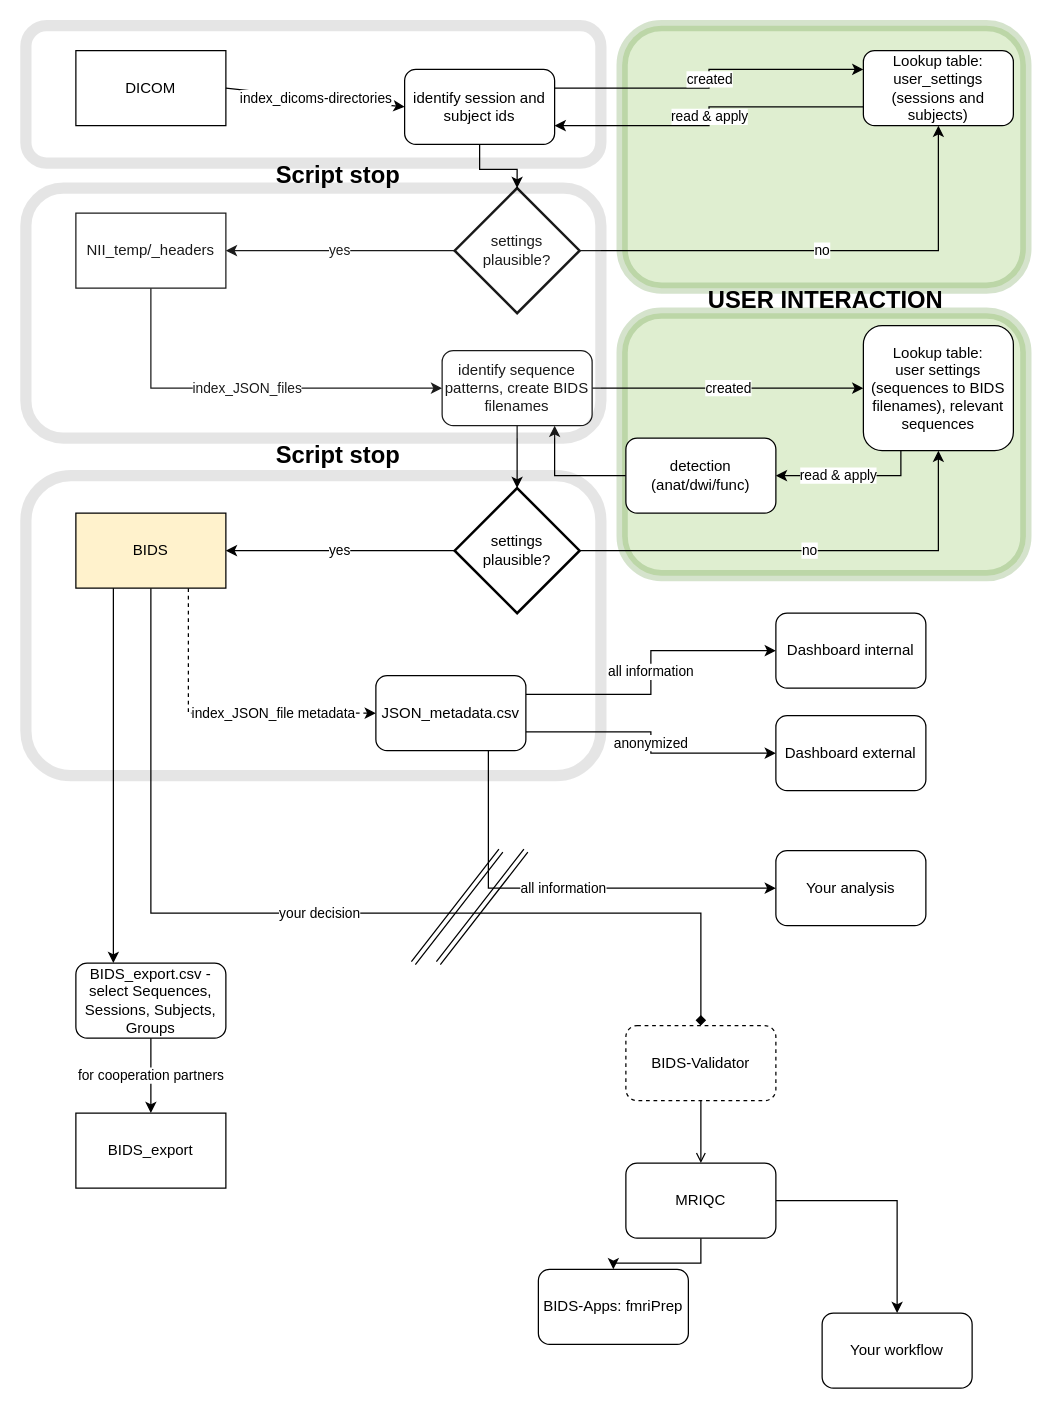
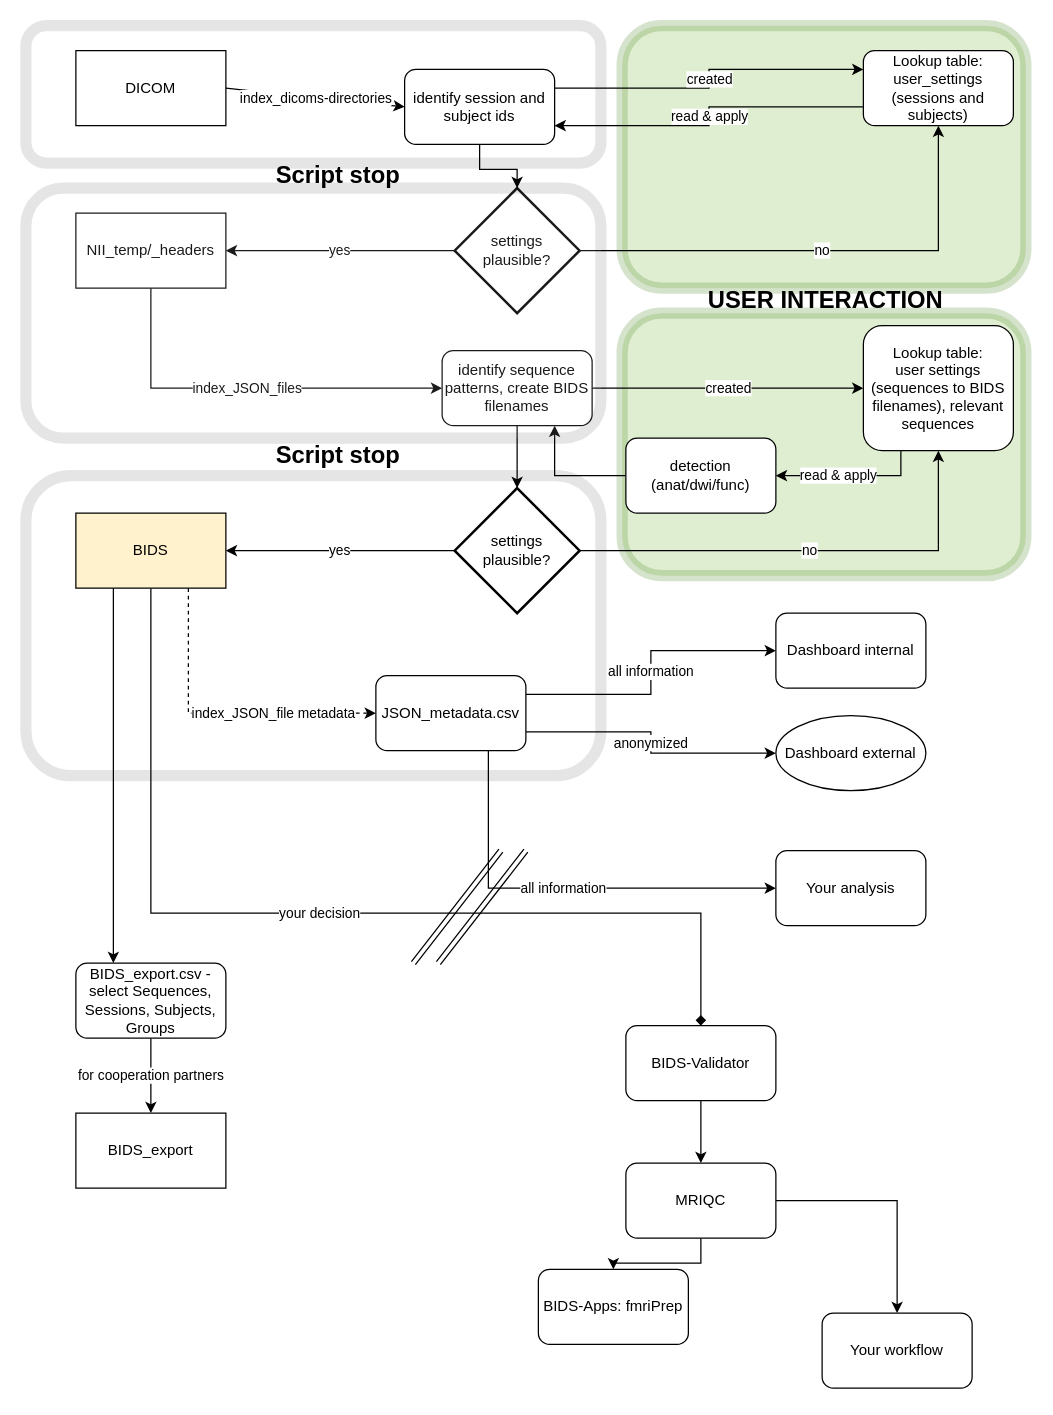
- <mxCell id="42" value="Dashboard external" style="rounded=1;whiteSpace=wrap;html=1;" parent="1" vertex="1"><mxGeometry x="620" y="572" width="120" height="60" as="geometry" /></mxCell>
+ <mxCell id="42" value="Dashboard external" style="ellipse;whiteSpace=wrap;html=1;" parent="1" vertex="1"><mxGeometry x="620" y="572" width="120" height="60" as="geometry" /></mxCell>
- <mxCell id="32" value="BIDS-Validator" style="rounded=1;whiteSpace=wrap;html=1;dashed=1;" parent="1" vertex="1"><mxGeometry x="500" y="820" width="120" height="60" as="geometry" /></mxCell>
+ <mxCell id="32" value="BIDS-Validator" style="rounded=1;whiteSpace=wrap;html=1;" parent="1" vertex="1"><mxGeometry x="500" y="820" width="120" height="60" as="geometry" /></mxCell>
- <mxCell id="31" style="edgeStyle=orthogonalEdgeStyle;rounded=0;orthogonalLoop=1;jettySize=auto;html=1;exitX=0.5;exitY=1;exitDx=0;exitDy=0;entryX=0.5;entryY=0;entryDx=0;entryDy=0;endArrow=open;" parent="1" source="32" target="35" edge="1"><mxGeometry relative="1" as="geometry" /></mxCell>
+ <mxCell id="31" style="edgeStyle=orthogonalEdgeStyle;rounded=0;orthogonalLoop=1;jettySize=auto;html=1;exitX=0.5;exitY=1;exitDx=0;exitDy=0;entryX=0.5;entryY=0;entryDx=0;entryDy=0;" parent="1" source="32" target="35" edge="1"><mxGeometry relative="1" as="geometry" /></mxCell>
